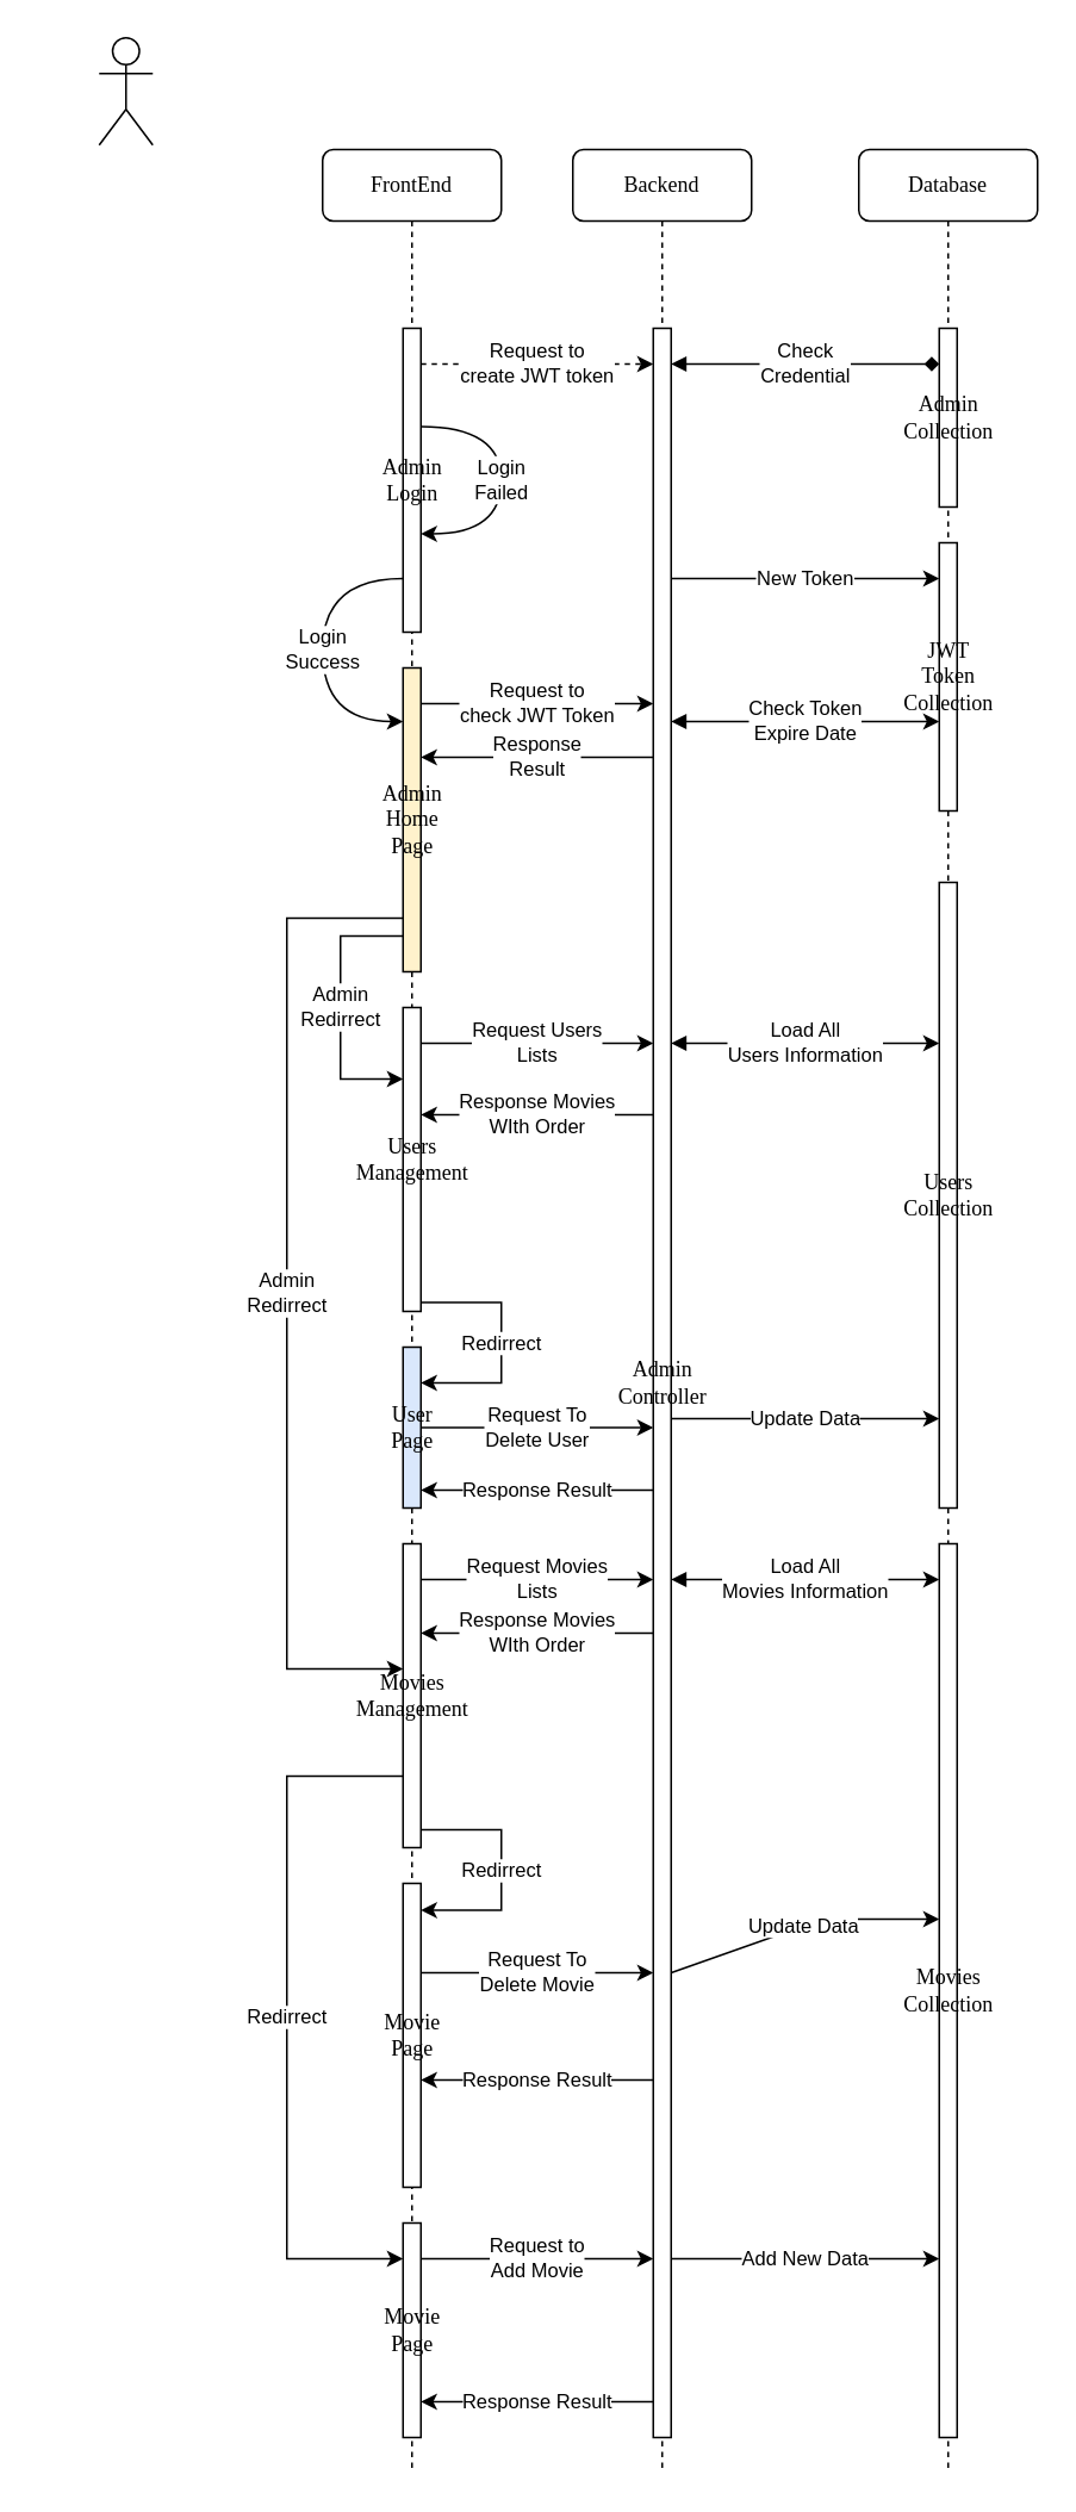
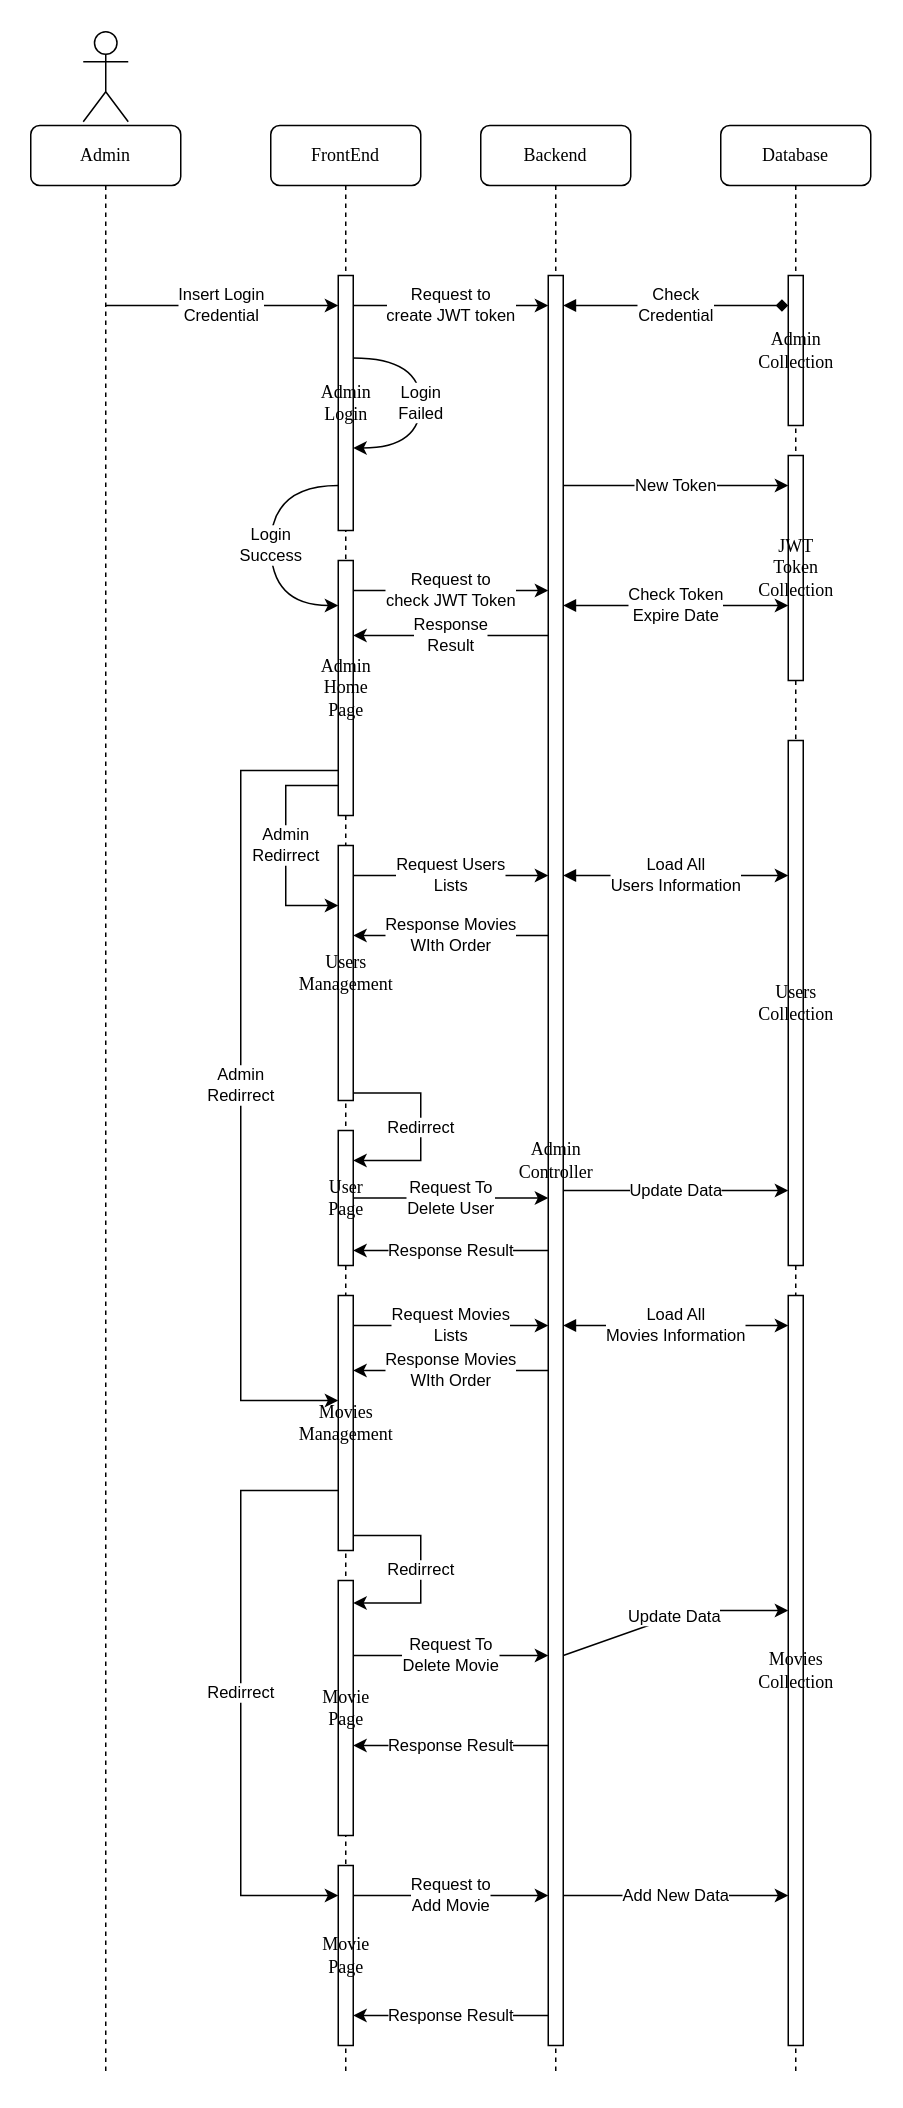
+ <mxCell id="35" value="Insert Login&lt;br&gt;Credential" style="endArrow=classic;html=1;rounded=0;" parent="1" source="33" target="3" edge="1"><mxGeometry x="-0.004" width="50" height="50" relative="1" as="geometry"><mxPoint x="-130" y="553" as="sourcePoint" /><mxPoint y="503" as="targetPoint" x="-80" /><Array as="points"><mxPoint x="170" y="203" /></Array><mxPoint as="offset" /></mxGeometry></mxCell>
- <mxCell id="36" value="Request to&lt;br&gt;create JWT token" style="endArrow=classic;html=1;rounded=0;dashed=1;" parent="1" source="3" target="23" edge="1"><mxGeometry width="50" height="50" relative="1" as="geometry"><mxPoint x="260" y="573" as="sourcePoint" /><mxPoint x="310" y="523" as="targetPoint" /><Array as="points"><mxPoint x="320" y="203" /></Array><mxPoint as="offset" /></mxGeometry></mxCell>
+ <mxCell id="36" value="Request to&lt;br&gt;create JWT token" style="endArrow=classic;html=1;rounded=0;" parent="1" source="3" target="23" edge="1"><mxGeometry width="50" height="50" relative="1" as="geometry"><mxPoint x="260" y="573" as="sourcePoint" /><mxPoint x="310" y="523" as="targetPoint" /><Array as="points"><mxPoint x="320" y="203" /></Array><mxPoint as="offset" /></mxGeometry></mxCell>
- <mxCell id="6" value="Admin&lt;br&gt;Home&lt;br&gt;Page" style="html=1;points=[];perimeter=orthogonalPerimeter;rounded=0;shadow=0;comic=0;labelBackgroundColor=none;strokeWidth=1;fontFamily=Verdana;fontSize=12;align=center;fillColor=#fff2cc;" parent="2" vertex="1"><mxGeometry x="45" y="290" width="10" height="170" as="geometry" /></mxCell>
+ <mxCell id="6" value="Admin&lt;br&gt;Home&lt;br&gt;Page" style="html=1;points=[];perimeter=orthogonalPerimeter;rounded=0;shadow=0;comic=0;labelBackgroundColor=none;strokeWidth=1;fontFamily=Verdana;fontSize=12;align=center;" parent="2" vertex="1"><mxGeometry x="45" y="290" width="10" height="170" as="geometry" /></mxCell>
+ <mxCell id="33" value="Admin" style="shape=umlLifeline;perimeter=lifelinePerimeter;whiteSpace=wrap;html=1;container=1;collapsible=0;recursiveResize=0;outlineConnect=0;rounded=1;shadow=0;comic=0;labelBackgroundColor=none;strokeWidth=1;fontFamily=Verdana;fontSize=12;align=center;" parent="1" vertex="1"><mxGeometry x="20" y="83" width="100" height="1300" as="geometry" /></mxCell>
- <mxCell id="12" value="User&lt;br&gt;Page" style="html=1;points=[];perimeter=orthogonalPerimeter;rounded=0;shadow=0;comic=0;labelBackgroundColor=none;strokeWidth=1;fontFamily=Verdana;fontSize=12;align=center;fillColor=#dae8fc;" vertex="1" parent="2"><mxGeometry x="45" y="670" width="10" height="90" as="geometry" /></mxCell>
+ <mxCell id="12" value="User&lt;br&gt;Page" style="html=1;points=[];perimeter=orthogonalPerimeter;rounded=0;shadow=0;comic=0;labelBackgroundColor=none;strokeWidth=1;fontFamily=Verdana;fontSize=12;align=center;" vertex="1" parent="2"><mxGeometry x="45" y="670" width="10" height="90" as="geometry" /></mxCell>
